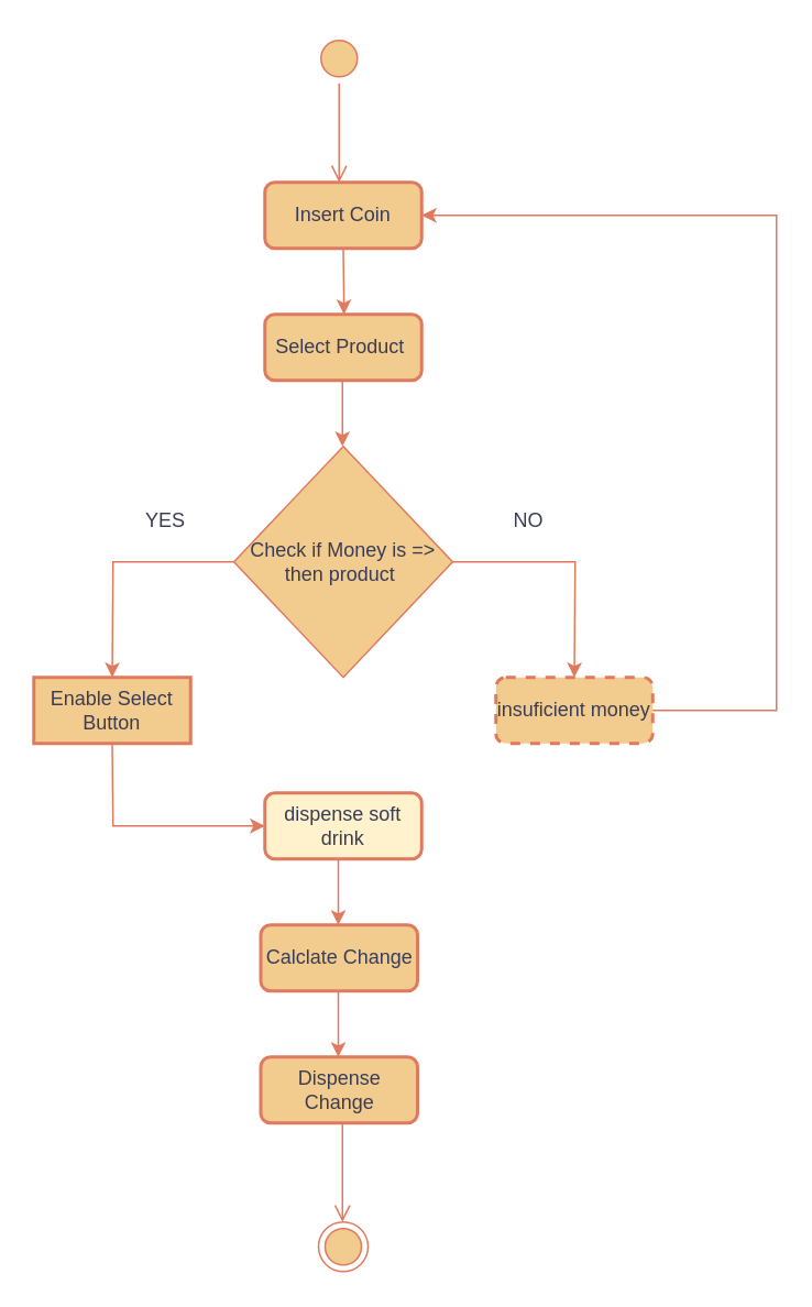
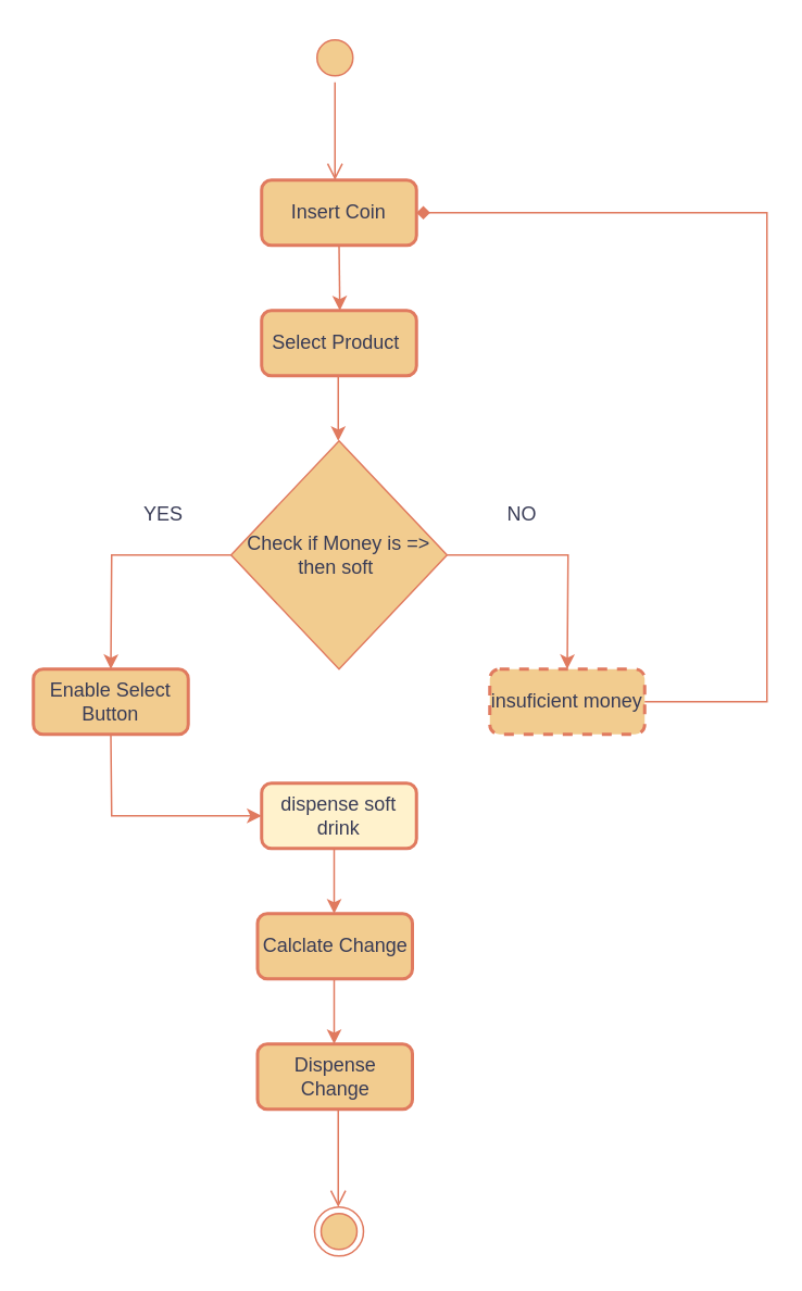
- <mxCell id="13" value="" style="endArrow=classic;html=1;rounded=0;exitX=1;exitY=0.5;exitDx=0;exitDy=0;entryX=1;entryY=0.5;entryDx=0;entryDy=0;labelBackgroundColor=none;strokeColor=#E07A5F;fontColor=default;" edge="1" parent="1" source="10" target="4"><mxGeometry width="50" height="50" relative="1" as="geometry"><mxPoint x="170" y="290" as="sourcePoint" /><mxPoint x="220" y="240" as="targetPoint" /><Array as="points"><mxPoint x="470" y="430" /><mxPoint x="470" y="130" /></Array></mxGeometry></mxCell>
+ <mxCell id="13" value="" style="endArrow=diamond;html=1;rounded=0;exitX=1;exitY=0.5;exitDx=0;exitDy=0;entryX=1;entryY=0.5;entryDx=0;entryDy=0;labelBackgroundColor=none;strokeColor=#E07A5F;fontColor=default;" edge="1" parent="1" source="10" target="4"><mxGeometry width="50" height="50" relative="1" as="geometry"><mxPoint x="170" y="290" as="sourcePoint" /><mxPoint x="220" y="240" as="targetPoint" /><Array as="points"><mxPoint x="470" y="430" /><mxPoint x="470" y="130" /></Array></mxGeometry></mxCell>
- <mxCell id="8" value="Check if Money is =&amp;gt; then product&amp;nbsp;" style="rhombus;whiteSpace=wrap;html=1;labelBackgroundColor=none;fillColor=#F2CC8F;strokeColor=#E07A5F;fontColor=#393C56;" vertex="1" parent="1"><mxGeometry x="141.25" y="270" width="132.5" height="140" as="geometry" /></mxCell>
+ <mxCell id="8" value="Check if Money is =&amp;gt; then soft&amp;nbsp;" style="rhombus;whiteSpace=wrap;html=1;labelBackgroundColor=none;fillColor=#F2CC8F;strokeColor=#E07A5F;fontColor=#393C56;" vertex="1" parent="1"><mxGeometry x="141.25" y="270" width="132.5" height="140" as="geometry" /></mxCell>
- <mxCell id="11" value="Enable Select Button" style="whiteSpace=wrap;html=1;strokeWidth=2;labelBackgroundColor=none;fillColor=#F2CC8F;strokeColor=#E07A5F;fontColor=#393C56;rounded=0;" vertex="1" parent="1"><mxGeometry x="20" y="410" width="95" height="40" as="geometry" /></mxCell>
+ <mxCell id="11" value="Enable Select Button" style="rounded=1;whiteSpace=wrap;html=1;strokeWidth=2;labelBackgroundColor=none;fillColor=#F2CC8F;strokeColor=#E07A5F;fontColor=#393C56;" vertex="1" parent="1"><mxGeometry x="20" y="410" width="95" height="40" as="geometry" /></mxCell>
